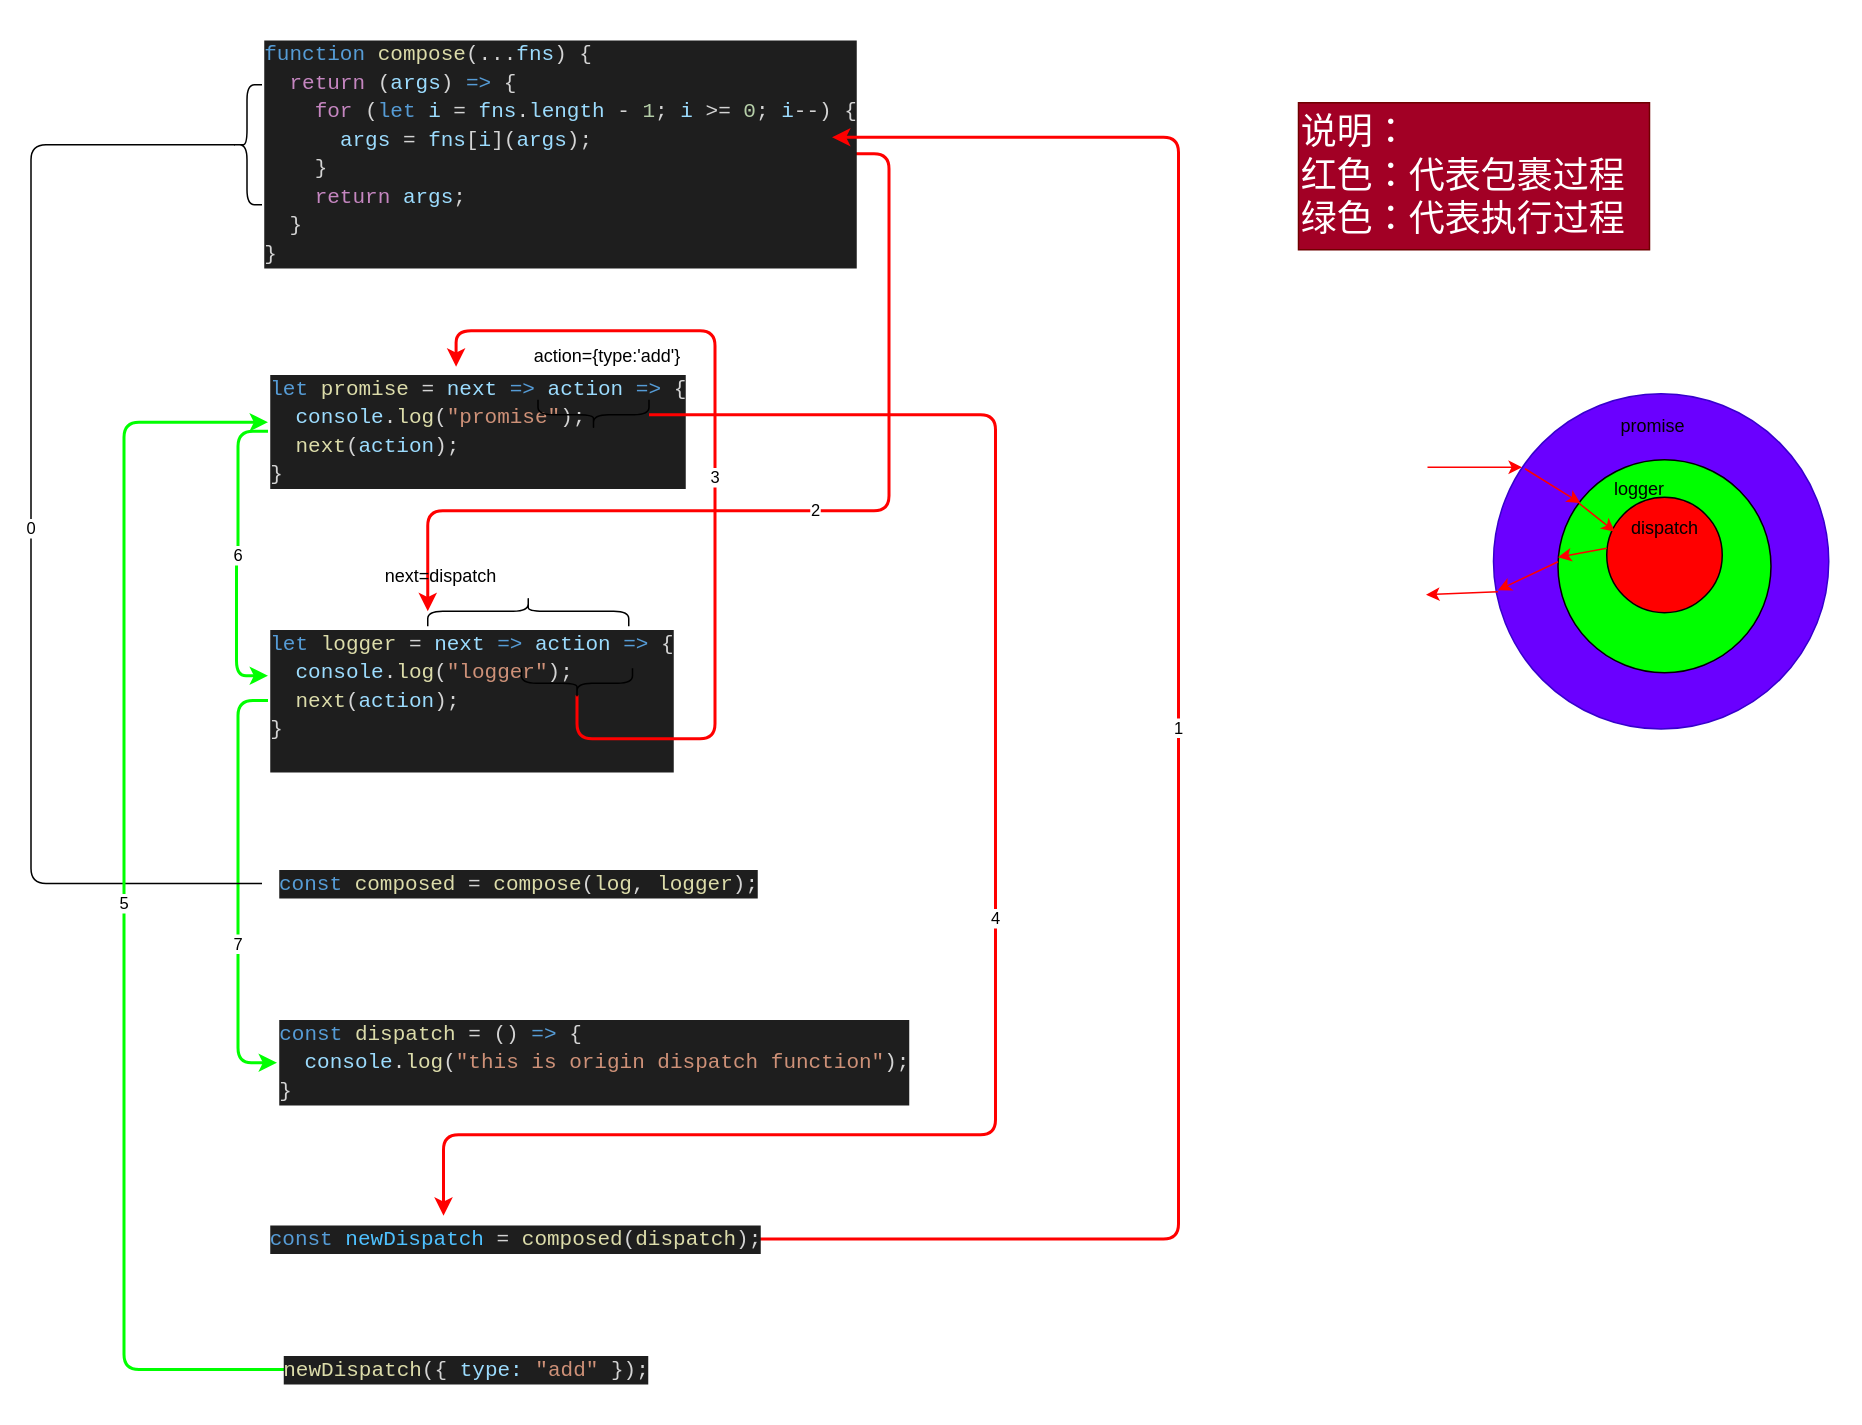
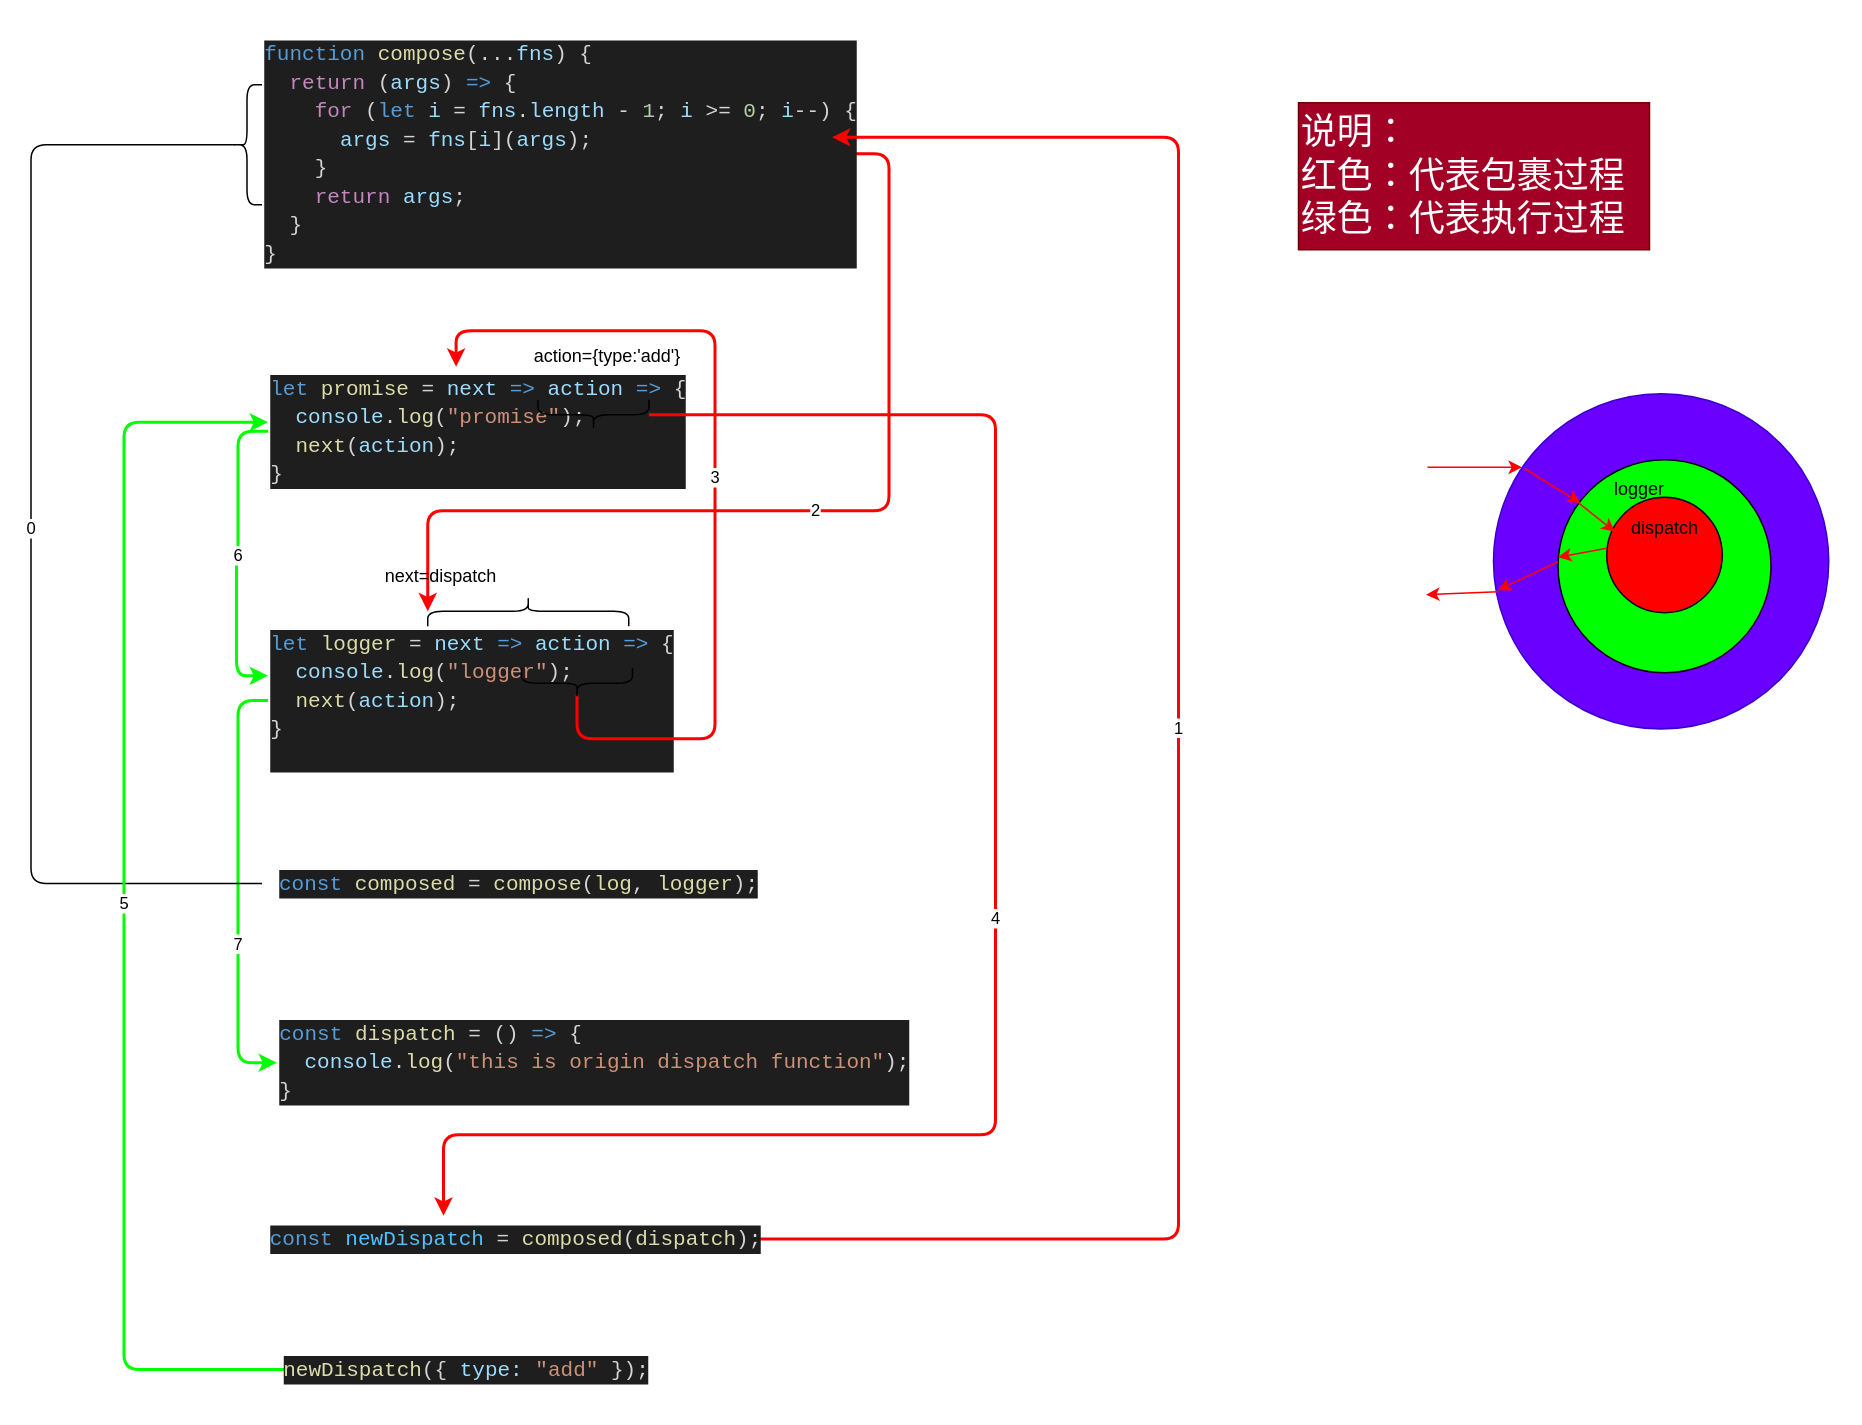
- <mxCell id="28" value="promise" style="text;html=1;align=center;verticalAlign=middle;resizable=0;points=[];autosize=1;strokeColor=none;fillColor=none;movable=0;rotatable=0;deletable=0;editable=0;connectable=0;" vertex="1" parent="1"><mxGeometry x="1070.5" y="271" width="61" height="26" as="geometry" /></mxCell>
